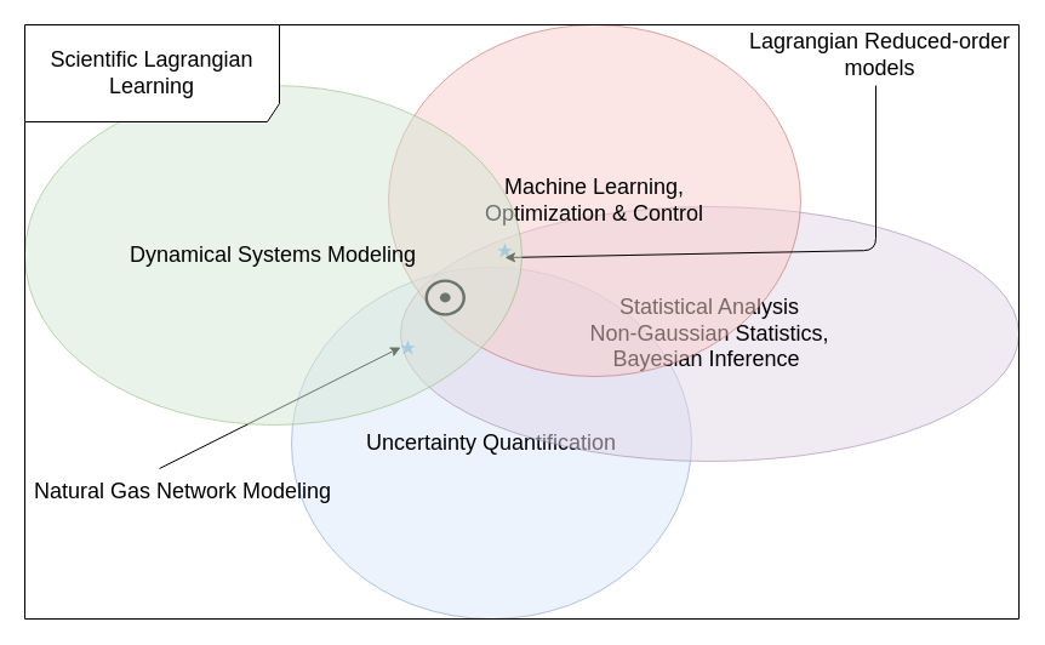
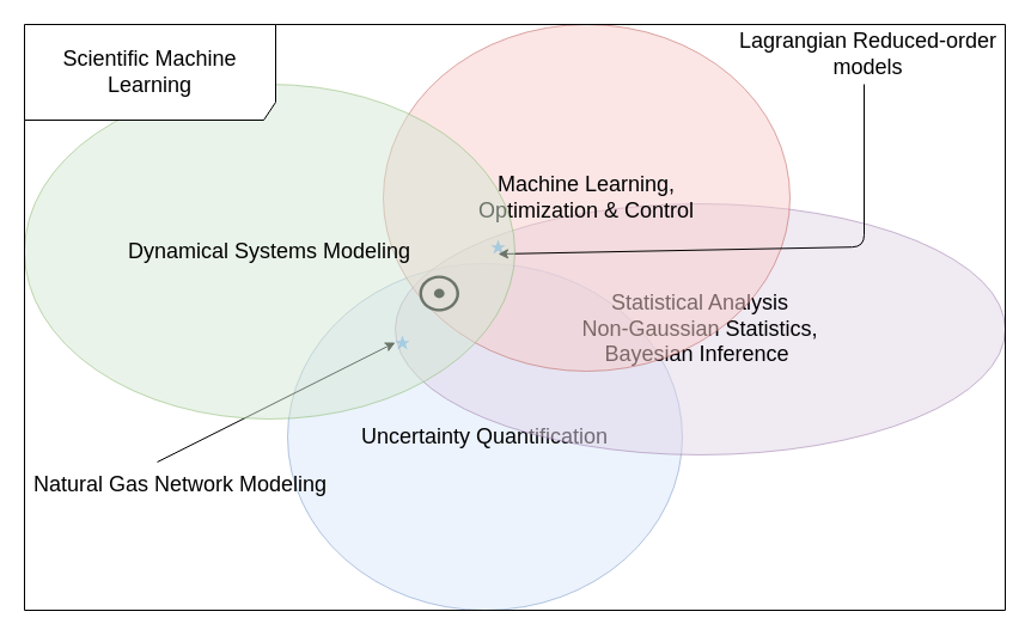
- <mxCell id="13" value="&lt;span style=&quot;background-color: rgb(255 , 255 , 255)&quot;&gt;Scientific Lagrangian Learning&lt;/span&gt;" style="shape=umlFrame;whiteSpace=wrap;html=1;fontSize=18;width=210;height=80;" vertex="1" parent="1"><mxGeometry x="20" y="20" width="820" height="490" as="geometry" /></mxCell>
+ <mxCell id="13" value="&lt;span style=&quot;background-color: rgb(255 , 255 , 255)&quot;&gt;Scientific Machine Learning&lt;/span&gt;" style="shape=umlFrame;whiteSpace=wrap;html=1;fontSize=18;width=210;height=80;" vertex="1" parent="1"><mxGeometry x="20" y="20" width="820" height="490" as="geometry" /></mxCell>
